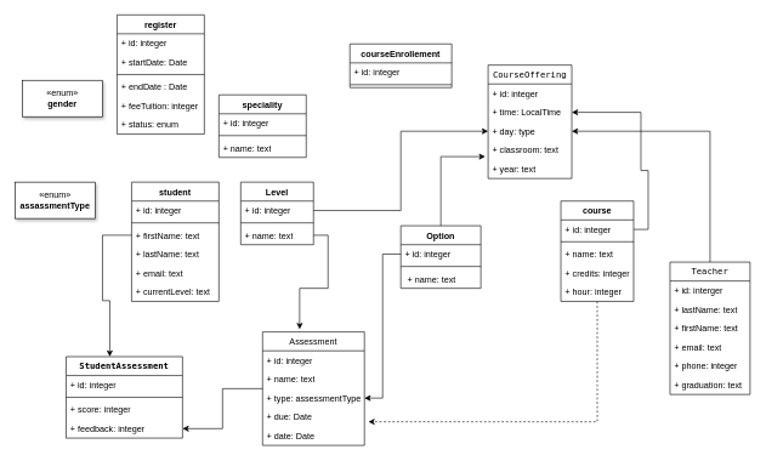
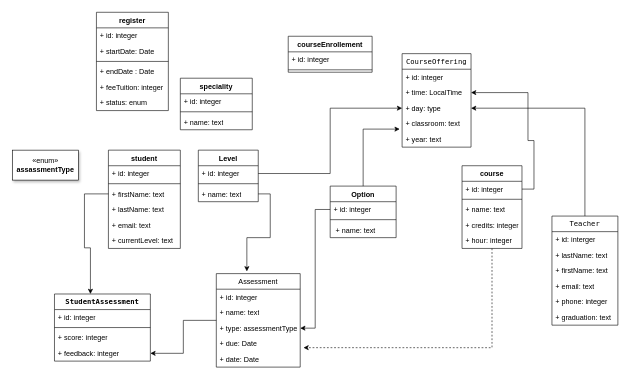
- <mxCell id="69" value="&lt;div&gt;«enum»&lt;b&gt;&lt;br&gt;&lt;/b&gt;&lt;/div&gt;&lt;div&gt;&lt;b&gt;gender&lt;br&gt;&lt;/b&gt;&lt;/div&gt;" style="html=1;whiteSpace=wrap;shadow=1;" vertex="1" parent="1"><mxGeometry x="30" y="110" width="110" height="50" as="geometry" /></mxCell>
